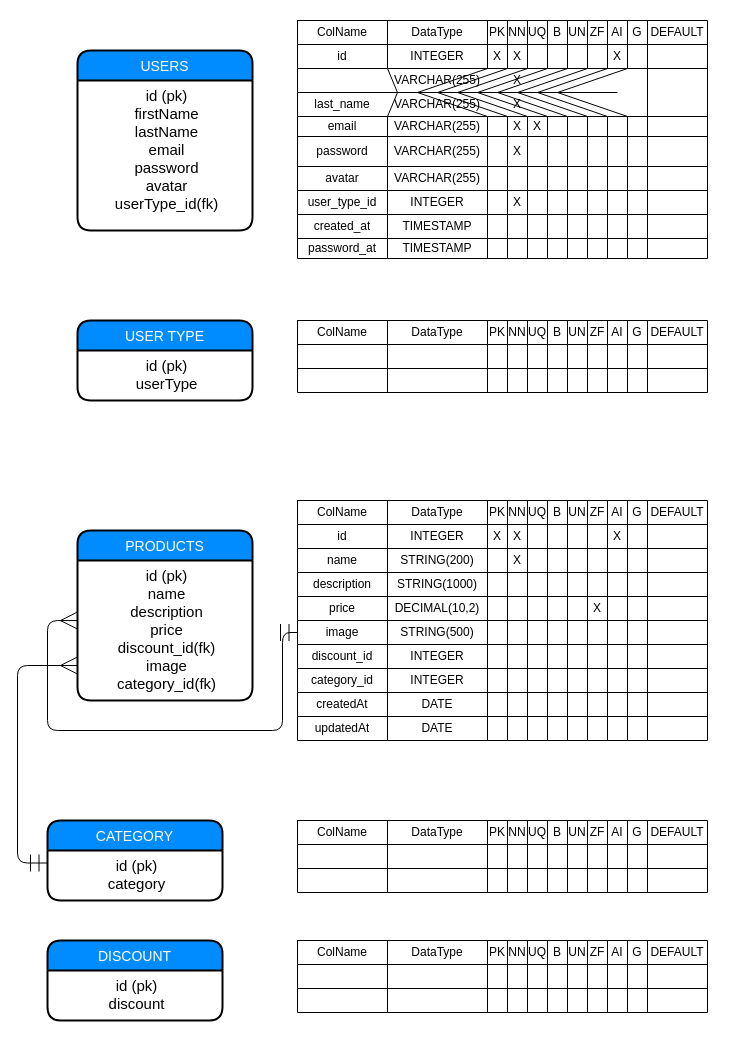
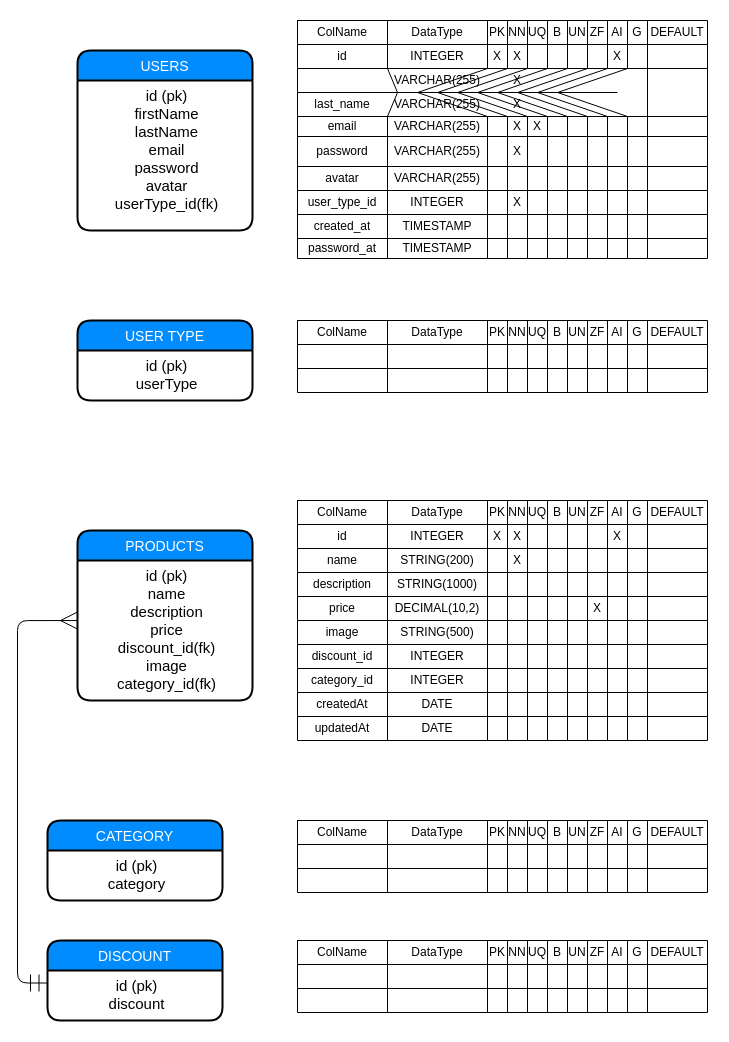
- <mxCell id="365" style="edgeStyle=orthogonalEdgeStyle;rounded=1;jumpStyle=none;orthogonalLoop=1;jettySize=auto;html=1;exitX=0;exitY=0.75;exitDx=0;exitDy=0;entryX=0;entryY=0.25;entryDx=0;entryDy=0;startSize=15;endSize=15;targetPerimeterSpacing=0;strokeColor=#000000;strokeWidth=1;endArrow=ERmandOne;endFill=0;startArrow=ERmany;startFill=0;" parent="1" source="363" target="359" edge="1"><mxGeometry relative="1" as="geometry" /></mxCell>
- <mxCell id="366" style="edgeStyle=orthogonalEdgeStyle;rounded=1;jumpStyle=none;orthogonalLoop=1;jettySize=auto;html=1;startSize=15;endSize=15;targetPerimeterSpacing=0;strokeColor=#000000;strokeWidth=1;endArrow=ERmandOne;endFill=0;startArrow=ERmany;startFill=0;exitX=0;exitY=0.429;exitDx=0;exitDy=0;exitPerimeter=0;" parent="1" source="363" target="299" edge="1"><mxGeometry relative="1" as="geometry"><mxPoint x="60" y="675" as="sourcePoint" /><mxPoint x="30" y="872.5" as="targetPoint" /></mxGeometry></mxCell>
+ <mxCell id="366" style="edgeStyle=orthogonalEdgeStyle;rounded=1;jumpStyle=none;orthogonalLoop=1;jettySize=auto;html=1;entryX=0;entryY=0.25;entryDx=0;entryDy=0;startSize=15;endSize=15;targetPerimeterSpacing=0;strokeColor=#000000;strokeWidth=1;endArrow=ERmandOne;endFill=0;startArrow=ERmany;startFill=0;exitX=0;exitY=0.429;exitDx=0;exitDy=0;exitPerimeter=0;" parent="1" source="363" target="361" edge="1"><mxGeometry relative="1" as="geometry"><mxPoint x="60" y="675" as="sourcePoint" /><mxPoint x="30" y="872.5" as="targetPoint" /></mxGeometry></mxCell>
